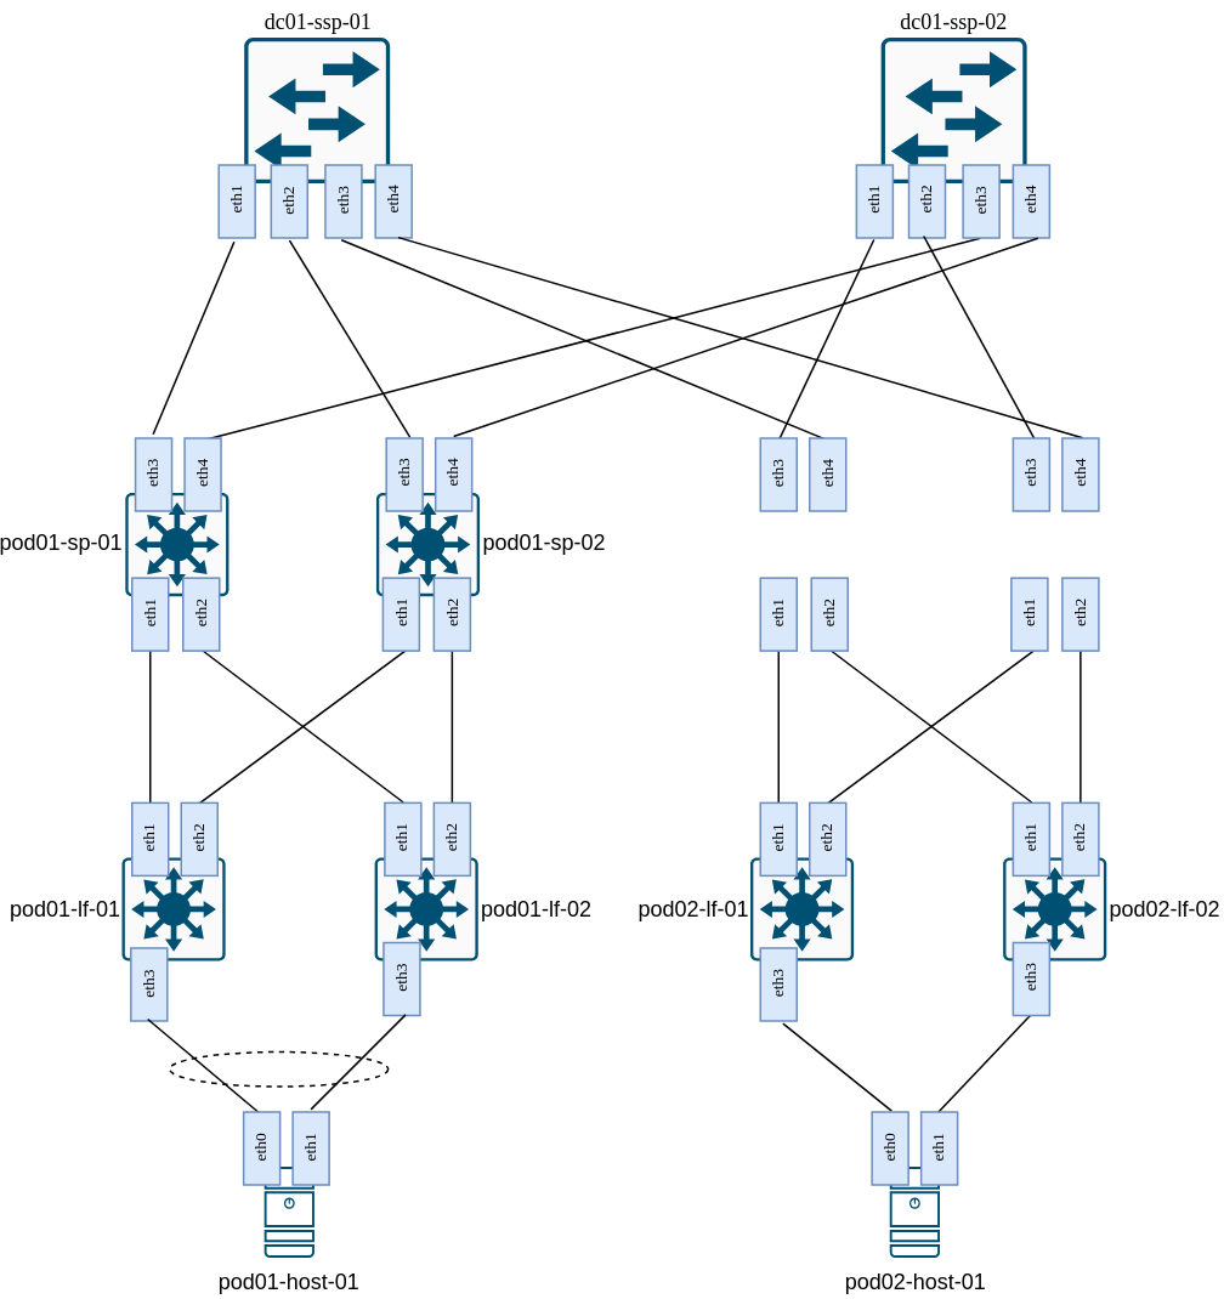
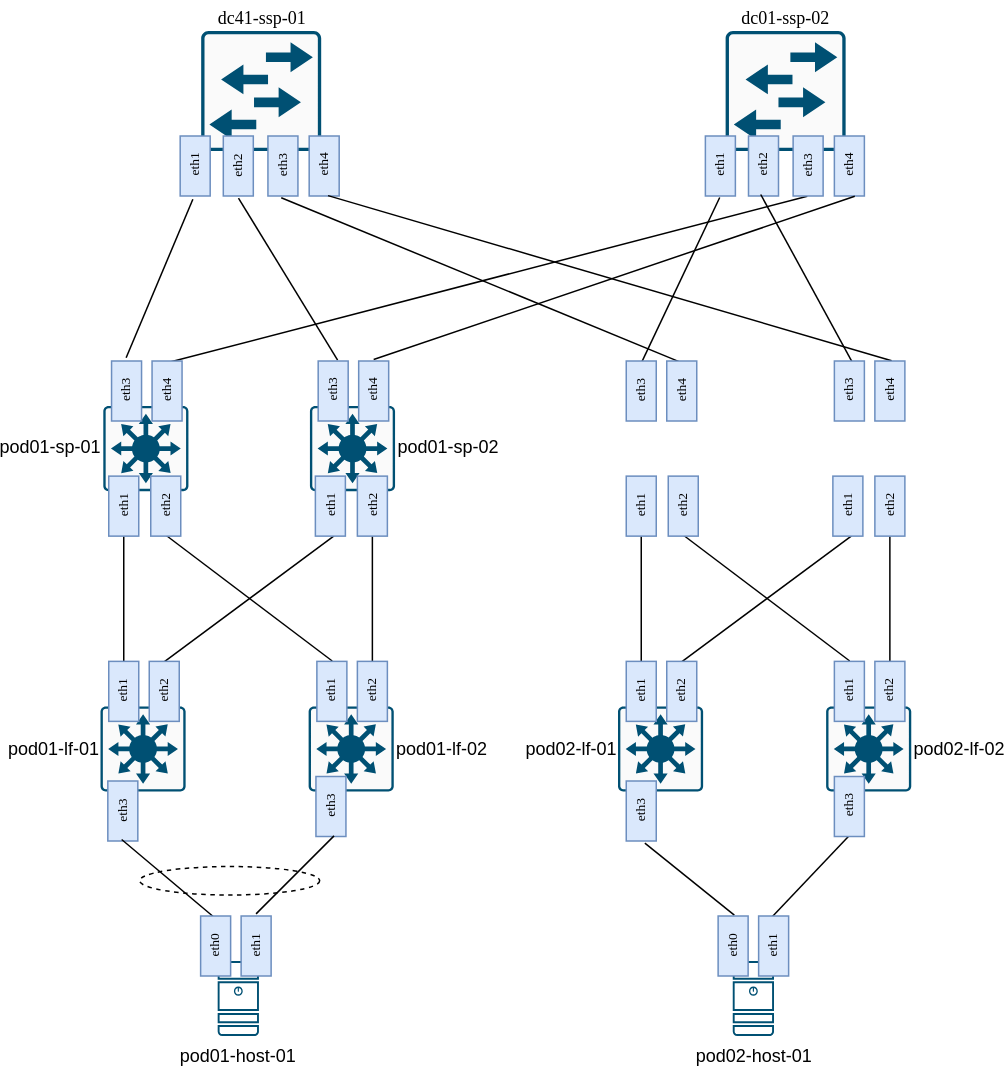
- <mxCell id="8" value="&lt;span style=&quot;border-color: var(--border-color); font-family: Verdana;&quot;&gt;dc01-ssp-01&lt;/span&gt;" style="sketch=0;points=[[0.015,0.015,0],[0.985,0.015,0],[0.985,0.985,0],[0.015,0.985,0],[0.25,0,0],[0.5,0,0],[0.75,0,0],[1,0.25,0],[1,0.5,0],[1,0.75,0],[0.75,1,0],[0.5,1,0],[0.25,1,0],[0,0.75,0],[0,0.5,0],[0,0.25,0]];verticalLabelPosition=top;html=1;verticalAlign=bottom;aspect=fixed;align=center;pointerEvents=1;shape=mxgraph.cisco19.rect;prIcon=workgroup_switch;fillColor=#FAFAFA;strokeColor=#005073;labelPosition=center;spacing=1;" parent="1" vertex="1"><mxGeometry x="92.62" y="20" width="80" height="80" as="geometry" /></mxCell>
+ <mxCell id="8" value="&lt;span style=&quot;border-color: var(--border-color); font-family: Verdana;&quot;&gt;dc41-ssp-01&lt;/span&gt;" style="sketch=0;points=[[0.015,0.015,0],[0.985,0.015,0],[0.985,0.985,0],[0.015,0.985,0],[0.25,0,0],[0.5,0,0],[0.75,0,0],[1,0.25,0],[1,0.5,0],[1,0.75,0],[0.75,1,0],[0.5,1,0],[0.25,1,0],[0,0.75,0],[0,0.5,0],[0,0.25,0]];verticalLabelPosition=top;html=1;verticalAlign=bottom;aspect=fixed;align=center;pointerEvents=1;shape=mxgraph.cisco19.rect;prIcon=workgroup_switch;fillColor=#FAFAFA;strokeColor=#005073;labelPosition=center;spacing=1;" parent="1" vertex="1"><mxGeometry x="92.62" y="20" width="80" height="80" as="geometry" /></mxCell>
